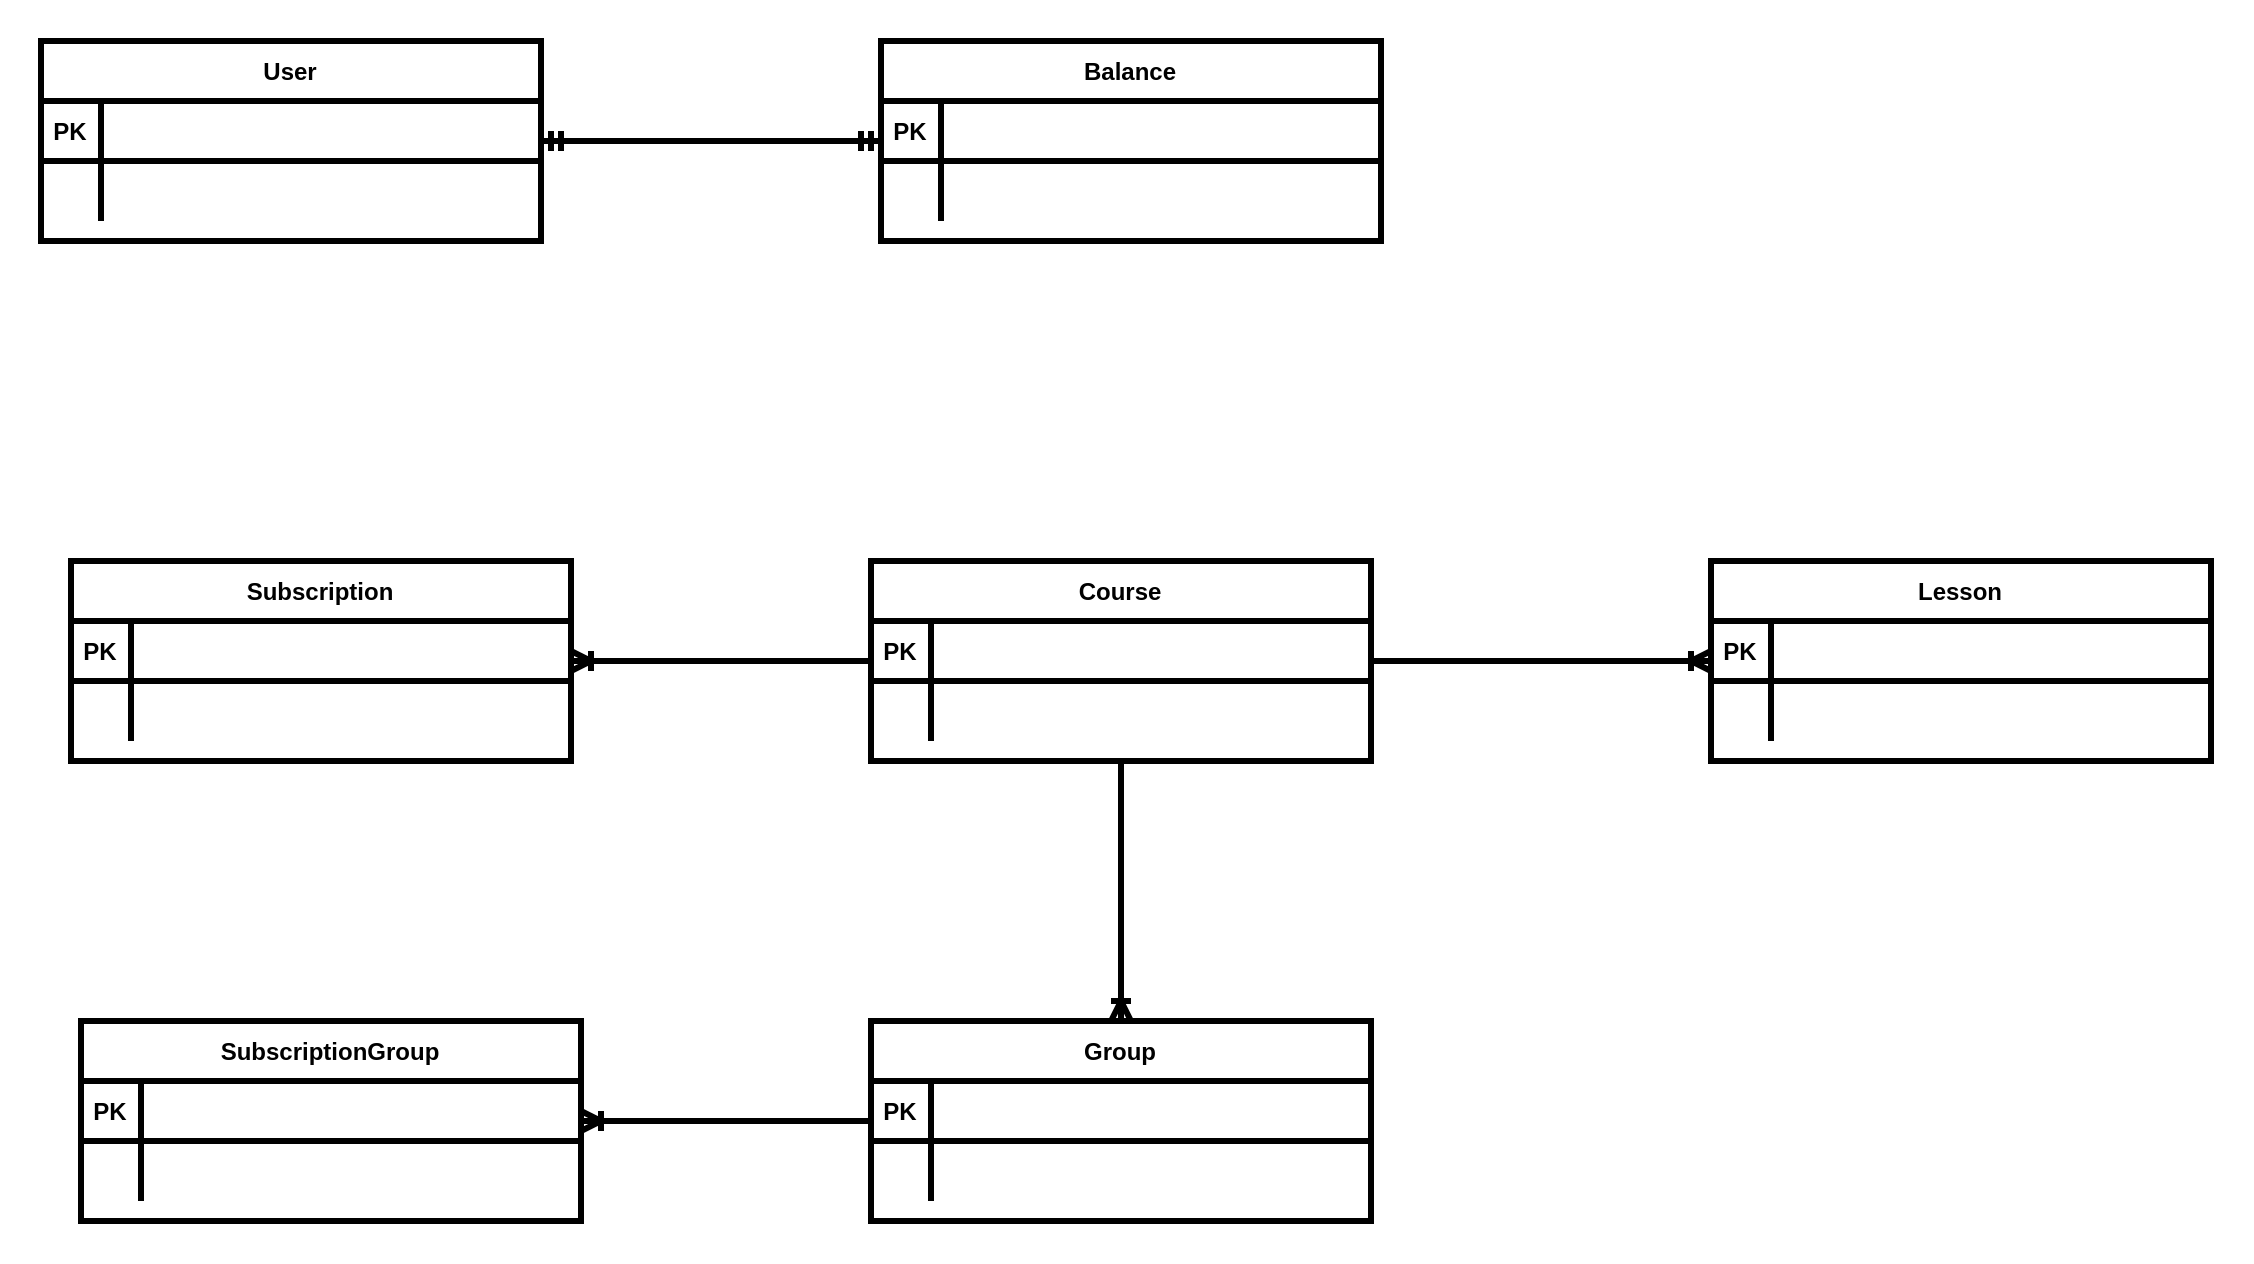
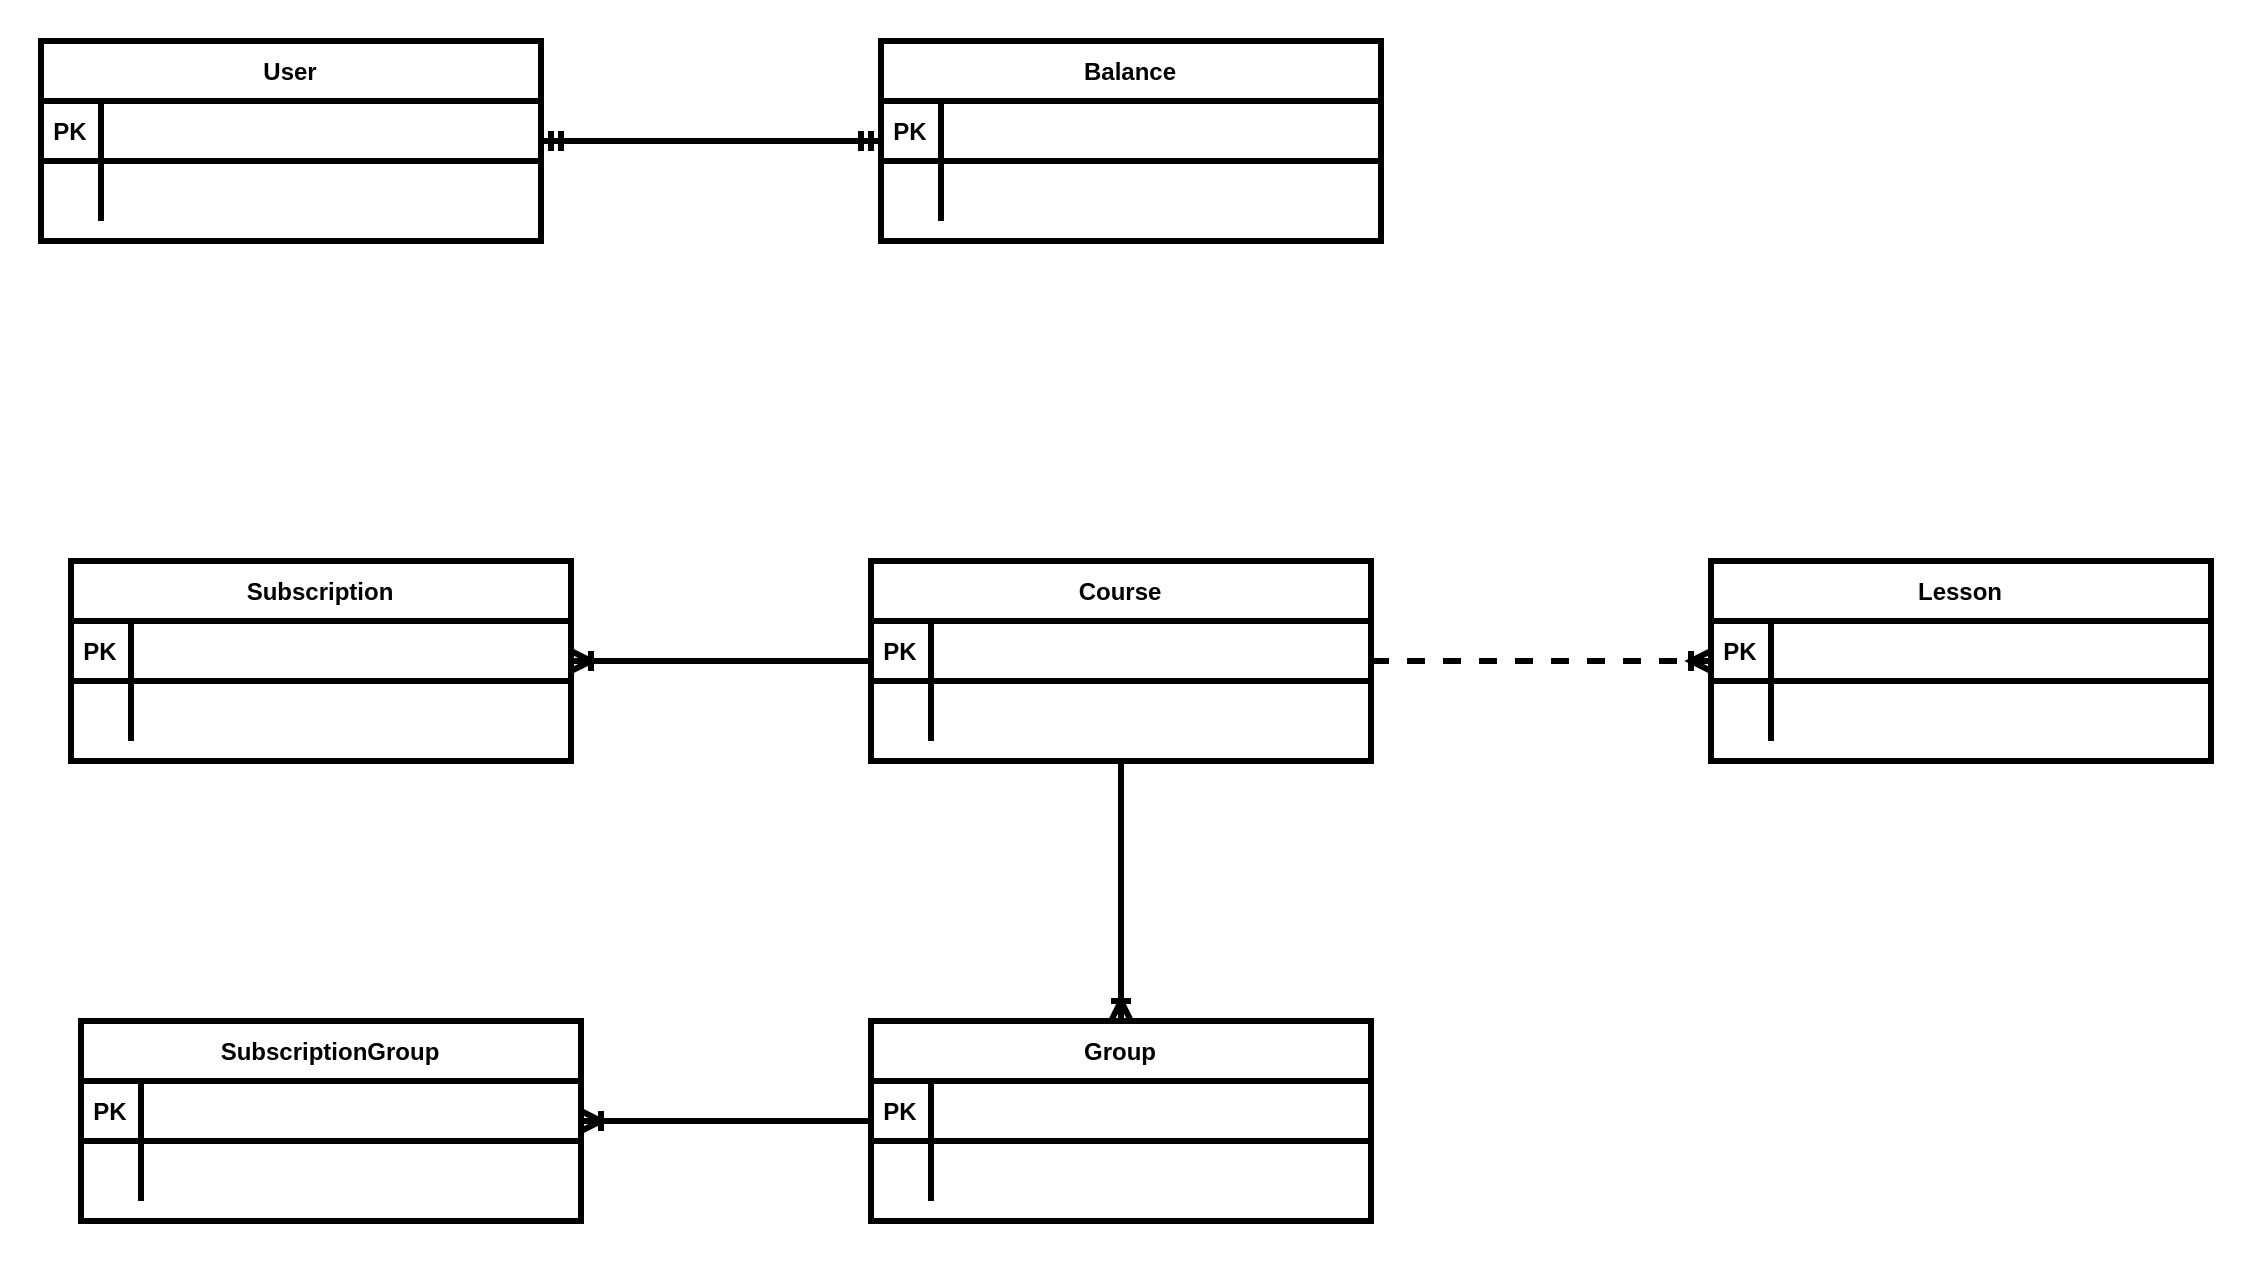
- <mxCell id="45" value="" style="edgeStyle=elbowEdgeStyle;fontSize=12;html=1;endArrow=ERoneToMany;rounded=0;strokeWidth=3;" parent="1" source="23" target="30" edge="1"><mxGeometry width="100" height="100" relative="1" as="geometry"><mxPoint x="895" y="420" as="sourcePoint" /><mxPoint x="995" y="320" as="targetPoint" /></mxGeometry></mxCell>
+ <mxCell id="45" value="" style="edgeStyle=elbowEdgeStyle;fontSize=12;html=1;endArrow=ERoneToMany;rounded=0;strokeWidth=3;dashed=1;" parent="1" source="23" target="30" edge="1"><mxGeometry width="100" height="100" relative="1" as="geometry"><mxPoint x="895" y="420" as="sourcePoint" /><mxPoint x="995" y="320" as="targetPoint" /></mxGeometry></mxCell>
